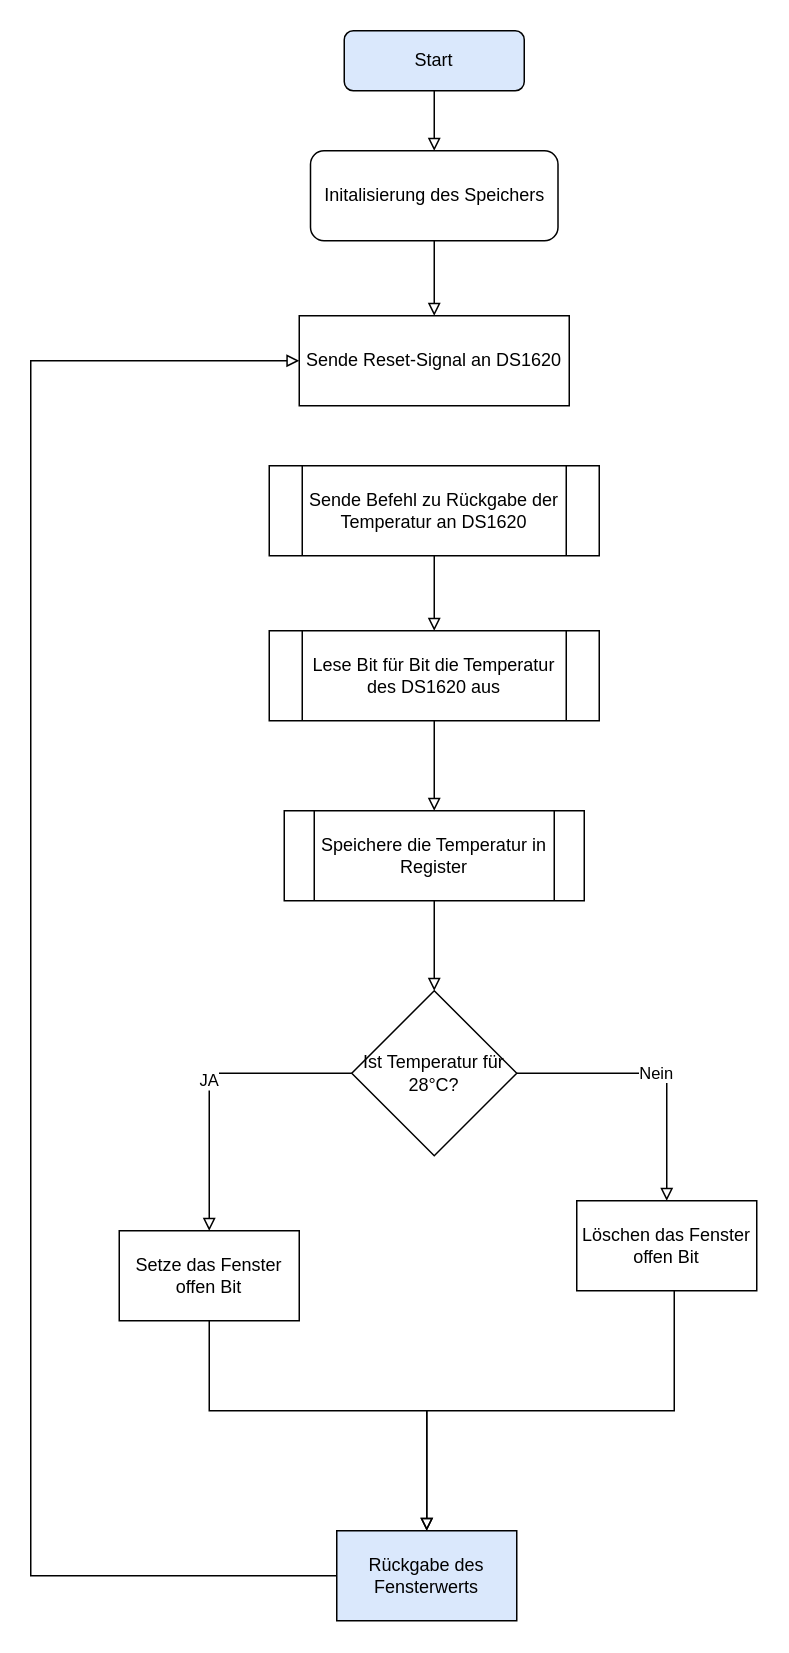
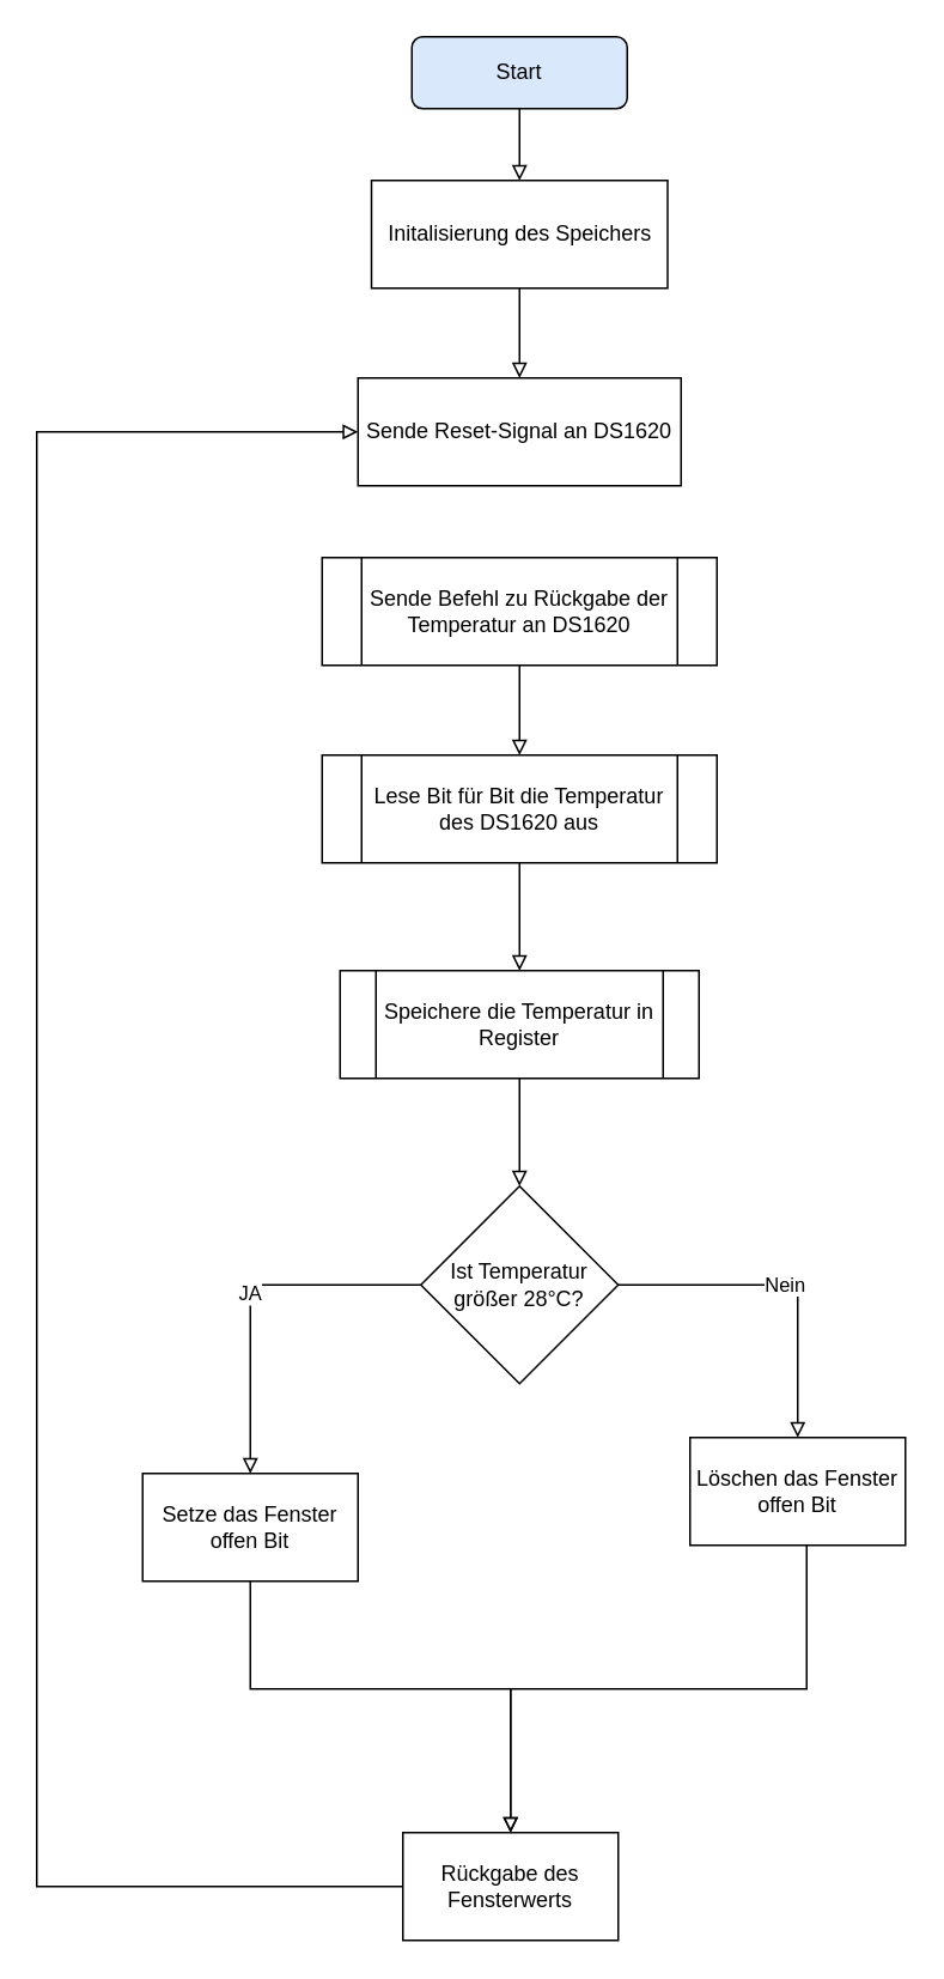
- <mxCell id="5" value="Initalisierung des Speichers" style="whiteSpace=wrap;html=1;rounded=1;" parent="1" vertex="1"><mxGeometry x="206.5" y="100" width="165" height="60" as="geometry" /></mxCell>
+ <mxCell id="5" value="Initalisierung des Speichers" style="rounded=0;whiteSpace=wrap;html=1;" parent="1" vertex="1"><mxGeometry x="206.5" y="100" width="165" height="60" as="geometry" /></mxCell>
- <mxCell id="15" value="Ist Temperatur für 28°C?" style="rhombus;whiteSpace=wrap;html=1;rounded=0;" parent="1" vertex="1"><mxGeometry x="234" y="660" width="110" height="110" as="geometry" /></mxCell>
+ <mxCell id="15" value="Ist Temperatur größer 28°C?" style="rhombus;whiteSpace=wrap;html=1;rounded=0;" parent="1" vertex="1"><mxGeometry x="234" y="660" width="110" height="110" as="geometry" /></mxCell>
- <mxCell id="21" value="Rückgabe des Fensterwerts" style="whiteSpace=wrap;html=1;rounded=0;fillColor=#dae8fc;" parent="1" vertex="1"><mxGeometry x="224" y="1020" width="120" height="60" as="geometry" /></mxCell>
+ <mxCell id="21" value="Rückgabe des Fensterwerts" style="whiteSpace=wrap;html=1;rounded=0;" parent="1" vertex="1"><mxGeometry x="224" y="1020" width="120" height="60" as="geometry" /></mxCell>
